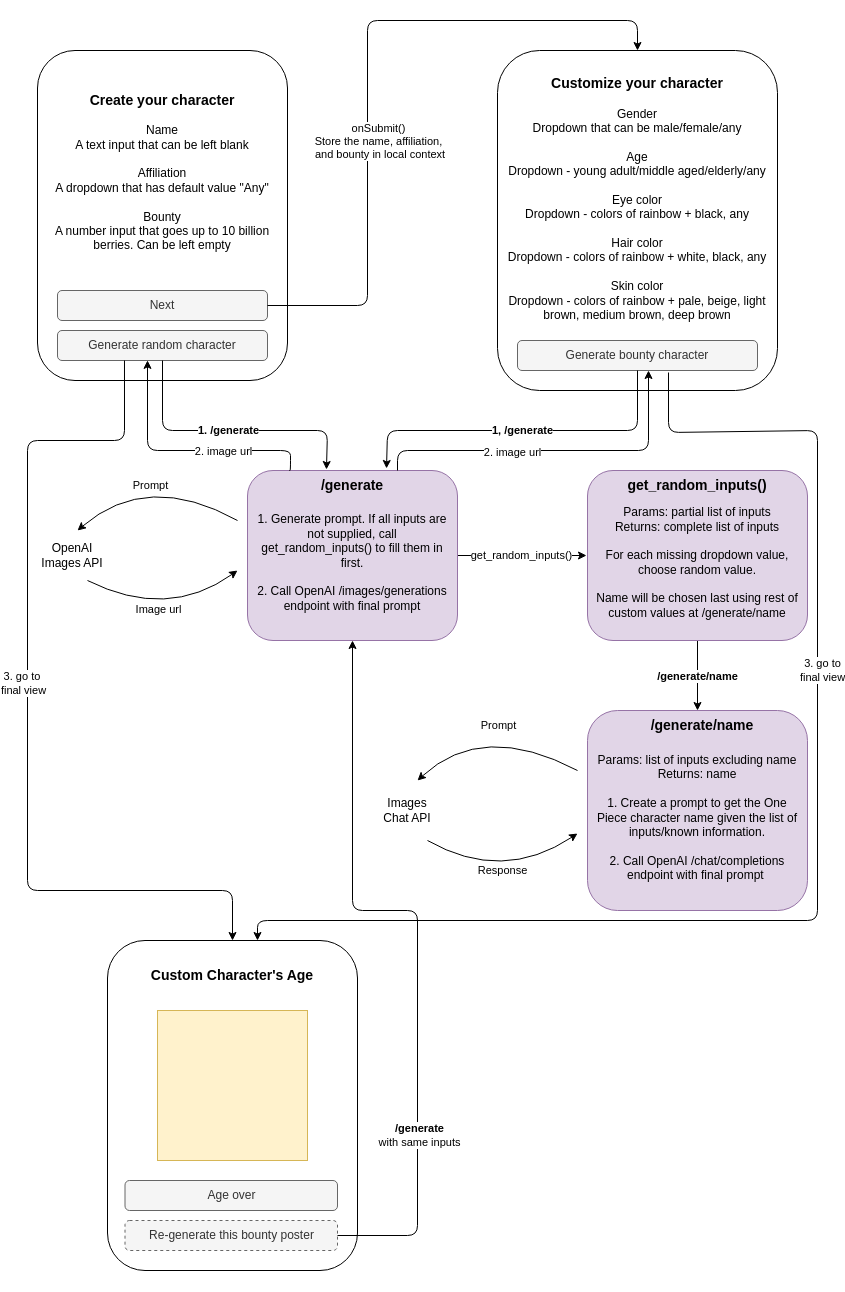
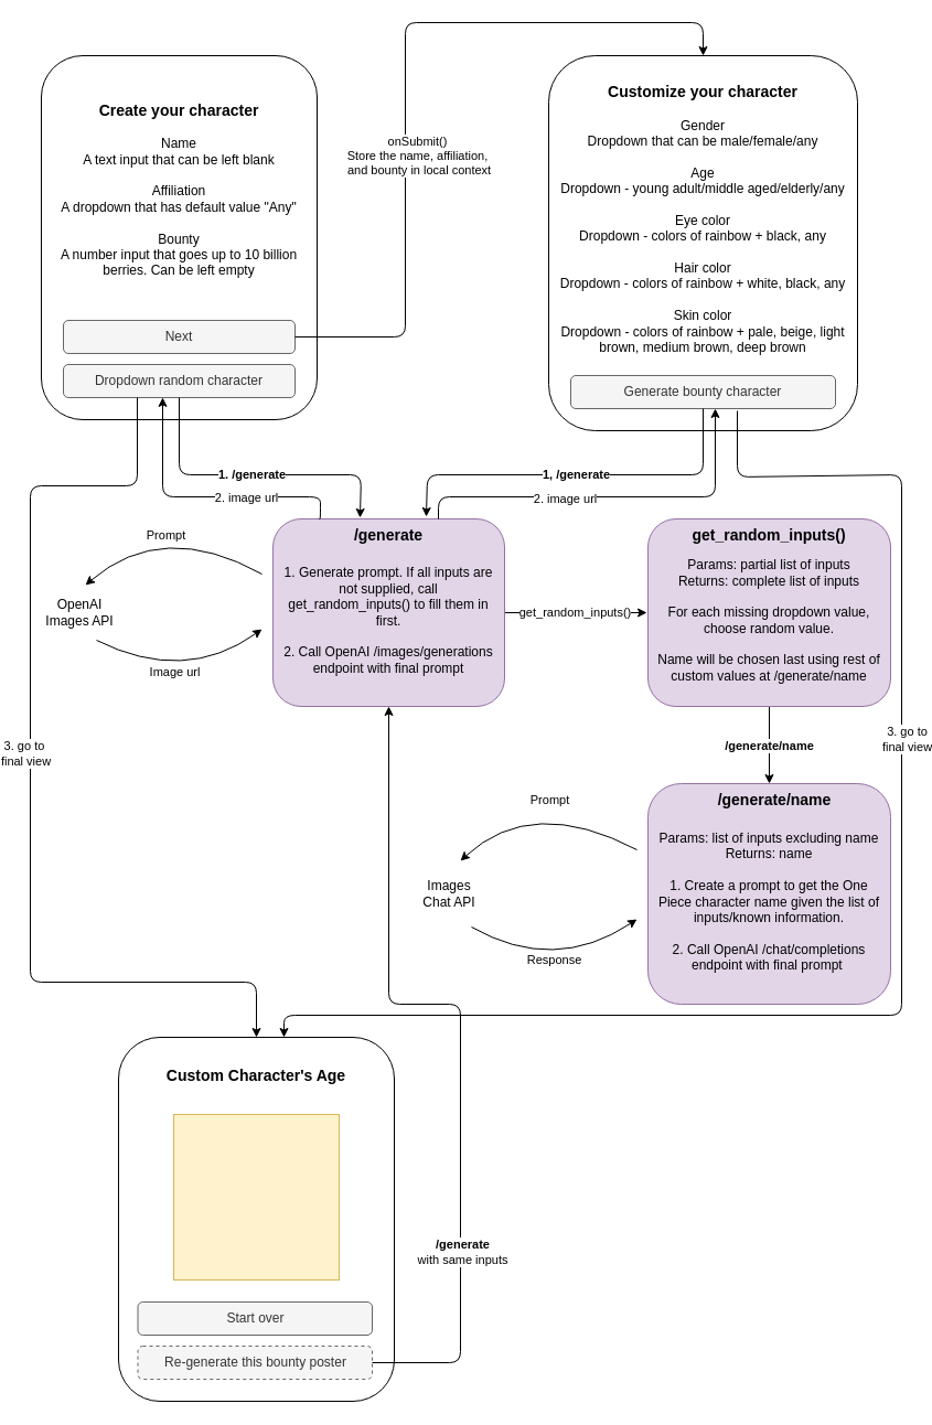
- <mxCell id="3" value="Generate random character" style="rounded=1;whiteSpace=wrap;html=1;fillColor=#f5f5f5;strokeColor=#666666;fontColor=#333333;" vertex="1" parent="1"><mxGeometry x="50" y="330" width="210" height="30" as="geometry" /></mxCell>
+ <mxCell id="3" value="Dropdown random character" style="rounded=1;whiteSpace=wrap;html=1;fillColor=#f5f5f5;strokeColor=#666666;fontColor=#333333;" vertex="1" parent="1"><mxGeometry x="50" y="330" width="210" height="30" as="geometry" /></mxCell>
- <mxCell id="44" value="Age over" style="rounded=1;whiteSpace=wrap;html=1;fillColor=#f5f5f5;fontColor=#333333;strokeColor=#666666;" vertex="1" parent="1"><mxGeometry x="117.5" y="1180" width="212.5" height="30" as="geometry" /></mxCell>
+ <mxCell id="44" value="Start over" style="rounded=1;whiteSpace=wrap;html=1;fillColor=#f5f5f5;fontColor=#333333;strokeColor=#666666;" vertex="1" parent="1"><mxGeometry x="117.5" y="1180" width="212.5" height="30" as="geometry" /></mxCell>
